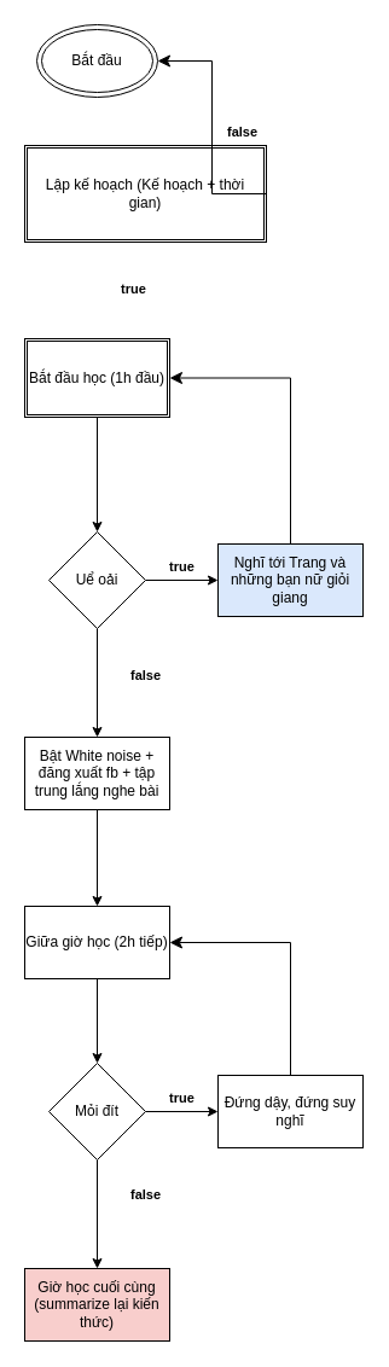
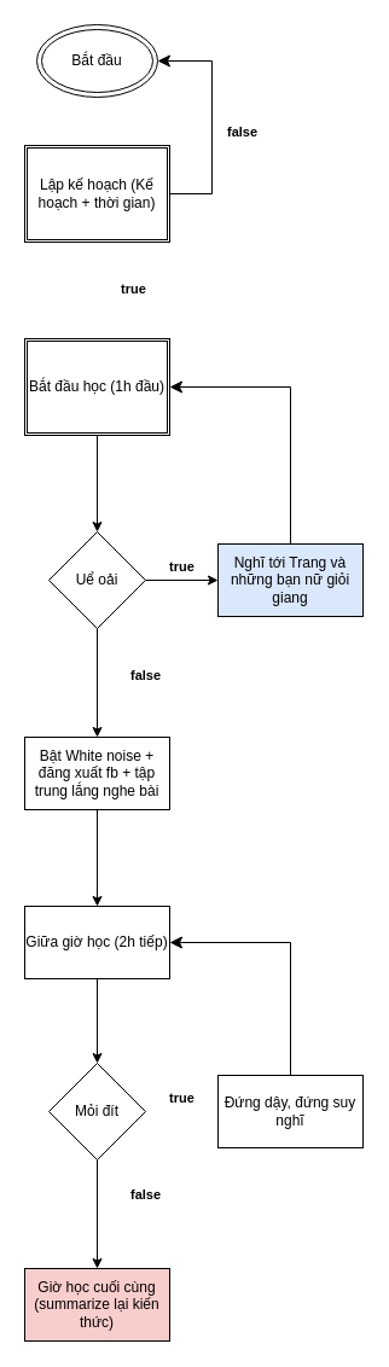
- <mxCell id="3" value="Lập kế hoạch (Kế hoạch + thời gian)" style="shape=ext;double=1;rounded=0;whiteSpace=wrap;html=1;" vertex="1" parent="1"><mxGeometry x="20" y="120" width="200" height="80" as="geometry" /></mxCell>
+ <mxCell id="3" value="Lập kế hoạch (Kế hoạch + thời gian)" style="shape=ext;double=1;rounded=0;whiteSpace=wrap;html=1;" vertex="1" parent="1"><mxGeometry x="20" y="120" width="120" height="80" as="geometry" /></mxCell>
- <mxCell id="5" value="Bắt đầu học (1h đầu)" style="shape=ext;double=1;rounded=0;whiteSpace=wrap;html=1;" vertex="1" parent="1"><mxGeometry x="20" y="280" width="120" height="65" as="geometry" /></mxCell>
+ <mxCell id="5" value="Bắt đầu học (1h đầu)" style="shape=ext;double=1;rounded=0;whiteSpace=wrap;html=1;" vertex="1" parent="1"><mxGeometry x="20" y="280" width="120" height="80" as="geometry" /></mxCell>
- <mxCell id="20" value="" style="edgeStyle=none;html=1;fontSize=11;" edge="1" parent="1" source="22" target="23"><mxGeometry relative="1" as="geometry" /></mxCell>
